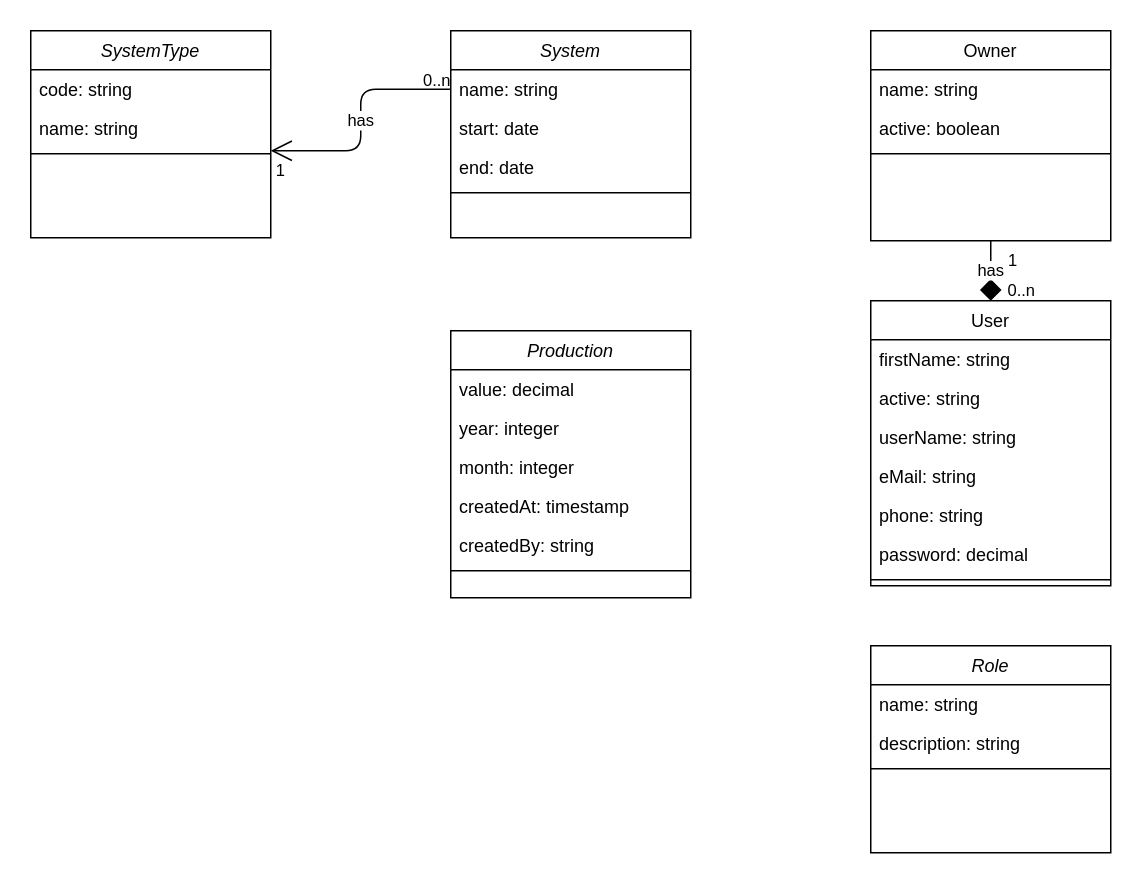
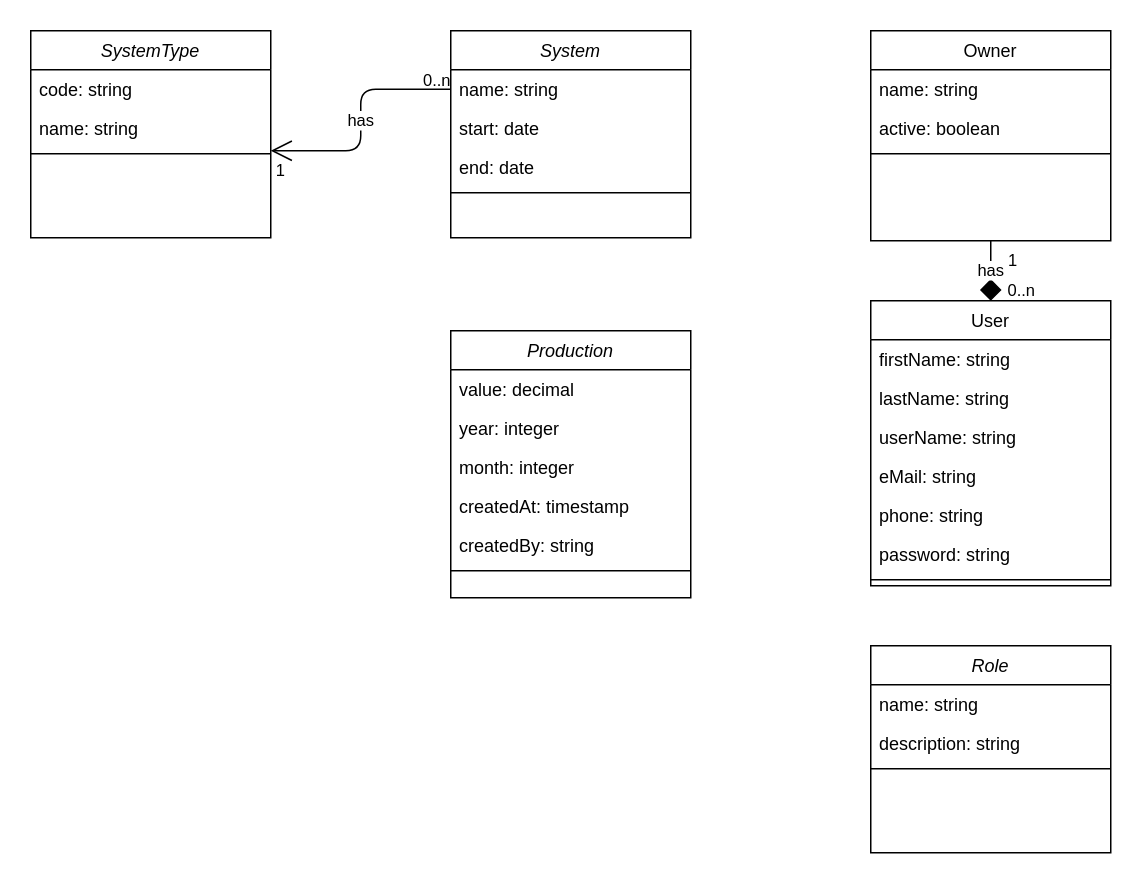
- <mxCell id="27" value="active: string" style="text;align=left;verticalAlign=top;spacingLeft=4;spacingRight=4;overflow=hidden;rotatable=0;points=[[0,0.5],[1,0.5]];portConstraint=eastwest;" parent="25" vertex="1"><mxGeometry y="52" width="160" height="26" as="geometry" /></mxCell>
+ <mxCell id="27" value="lastName: string" style="text;align=left;verticalAlign=top;spacingLeft=4;spacingRight=4;overflow=hidden;rotatable=0;points=[[0,0.5],[1,0.5]];portConstraint=eastwest;" parent="25" vertex="1"><mxGeometry y="52" width="160" height="26" as="geometry" /></mxCell>
- <mxCell id="31" value="password: decimal" style="text;align=left;verticalAlign=top;spacingLeft=4;spacingRight=4;overflow=hidden;rotatable=0;points=[[0,0.5],[1,0.5]];portConstraint=eastwest;" parent="25" vertex="1"><mxGeometry y="156" width="160" height="26" as="geometry" /></mxCell>
+ <mxCell id="31" value="password: string" style="text;align=left;verticalAlign=top;spacingLeft=4;spacingRight=4;overflow=hidden;rotatable=0;points=[[0,0.5],[1,0.5]];portConstraint=eastwest;" parent="25" vertex="1"><mxGeometry y="156" width="160" height="26" as="geometry" /></mxCell>
